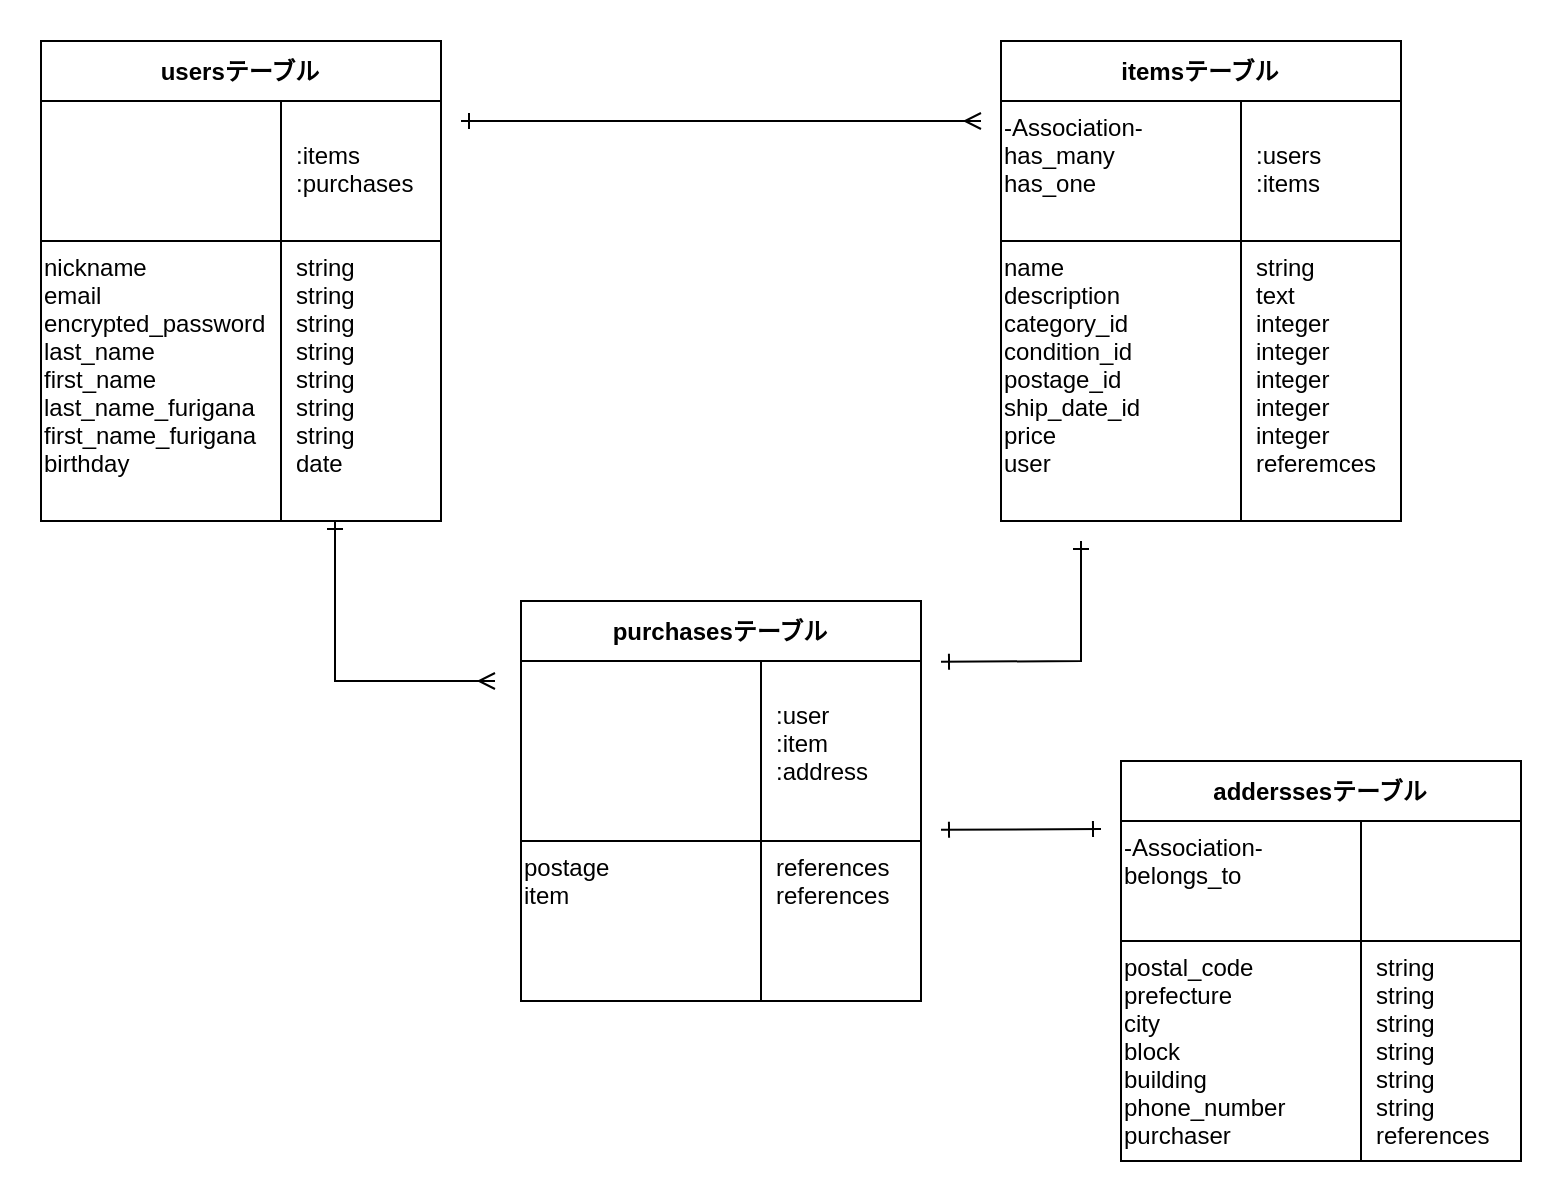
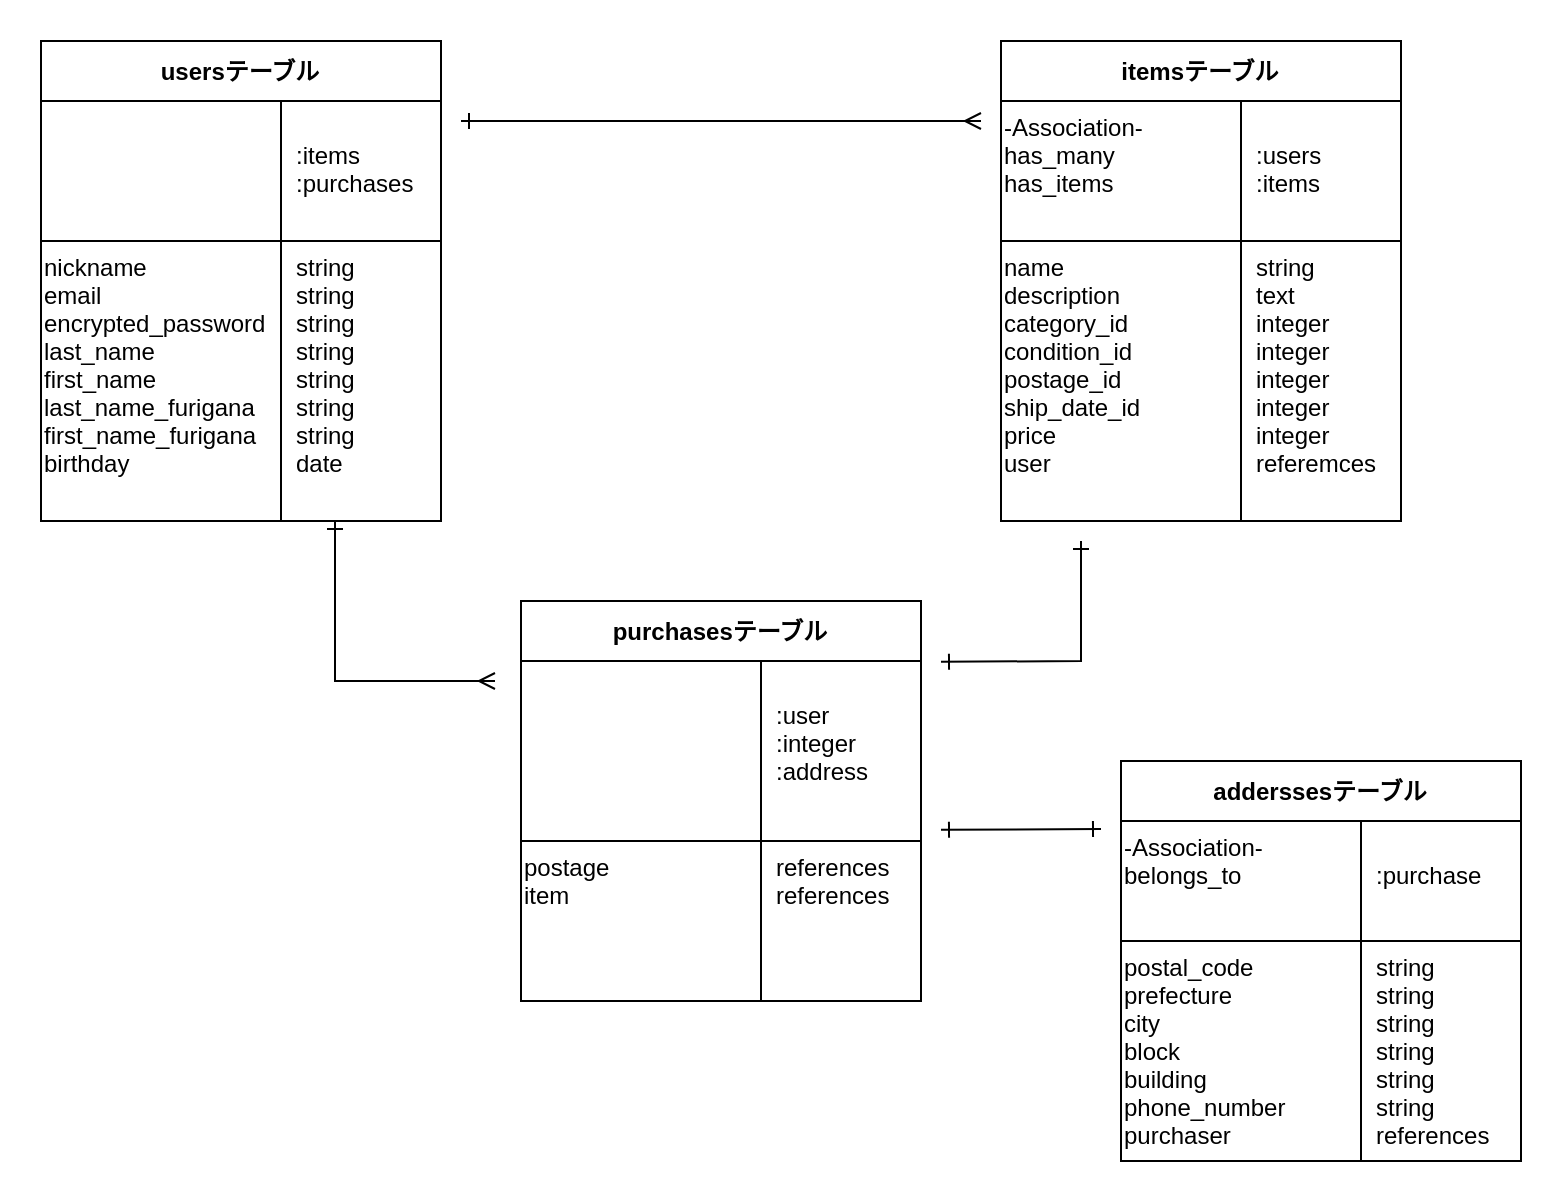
- <mxCell id="12" value="-Association-&#10;has_many&#10;has_one" style="shape=partialRectangle;connectable=0;fillColor=none;top=0;left=0;bottom=0;right=0;fontStyle=0;overflow=hidden;verticalAlign=top;align=left;" parent="11" vertex="1"><mxGeometry width="120" height="70" as="geometry" /></mxCell>
+ <mxCell id="12" value="-Association-&#10;has_many&#10;has_items" style="shape=partialRectangle;connectable=0;fillColor=none;top=0;left=0;bottom=0;right=0;fontStyle=0;overflow=hidden;verticalAlign=top;align=left;" parent="11" vertex="1"><mxGeometry width="120" height="70" as="geometry" /></mxCell>
- <mxCell id="19" value="&#10;:user&#10;:item&#10;:address" style="shape=partialRectangle;connectable=0;fillColor=none;top=0;left=0;bottom=0;right=0;align=left;spacingLeft=6;fontStyle=0;overflow=hidden;verticalAlign=top;" parent="18" vertex="1"><mxGeometry x="120" width="80" height="90" as="geometry" /></mxCell>
+ <mxCell id="19" value="&#10;:user&#10;:integer&#10;:address" style="shape=partialRectangle;connectable=0;fillColor=none;top=0;left=0;bottom=0;right=0;align=left;spacingLeft=6;fontStyle=0;overflow=hidden;verticalAlign=top;" parent="18" vertex="1"><mxGeometry x="120" width="80" height="90" as="geometry" /></mxCell>
+ <mxCell id="26" value="&#10;:purchase" style="shape=partialRectangle;connectable=0;fillColor=none;top=0;left=0;bottom=0;right=0;align=left;spacingLeft=6;fontStyle=0;overflow=hidden;verticalAlign=top;" parent="24" vertex="1"><mxGeometry x="120" width="80" height="60" as="geometry" /></mxCell>
